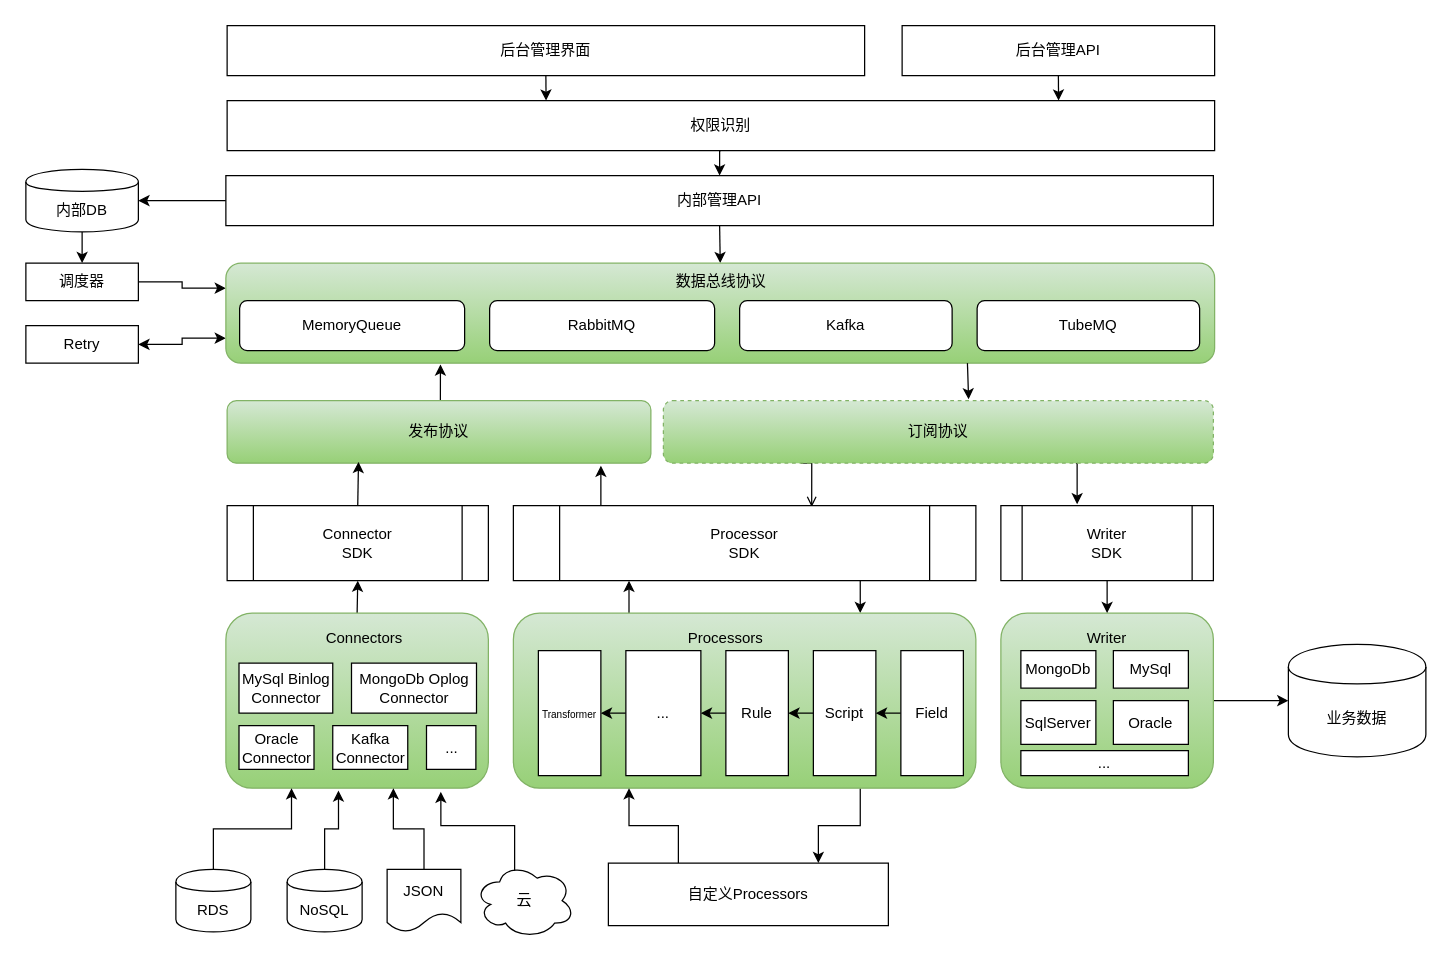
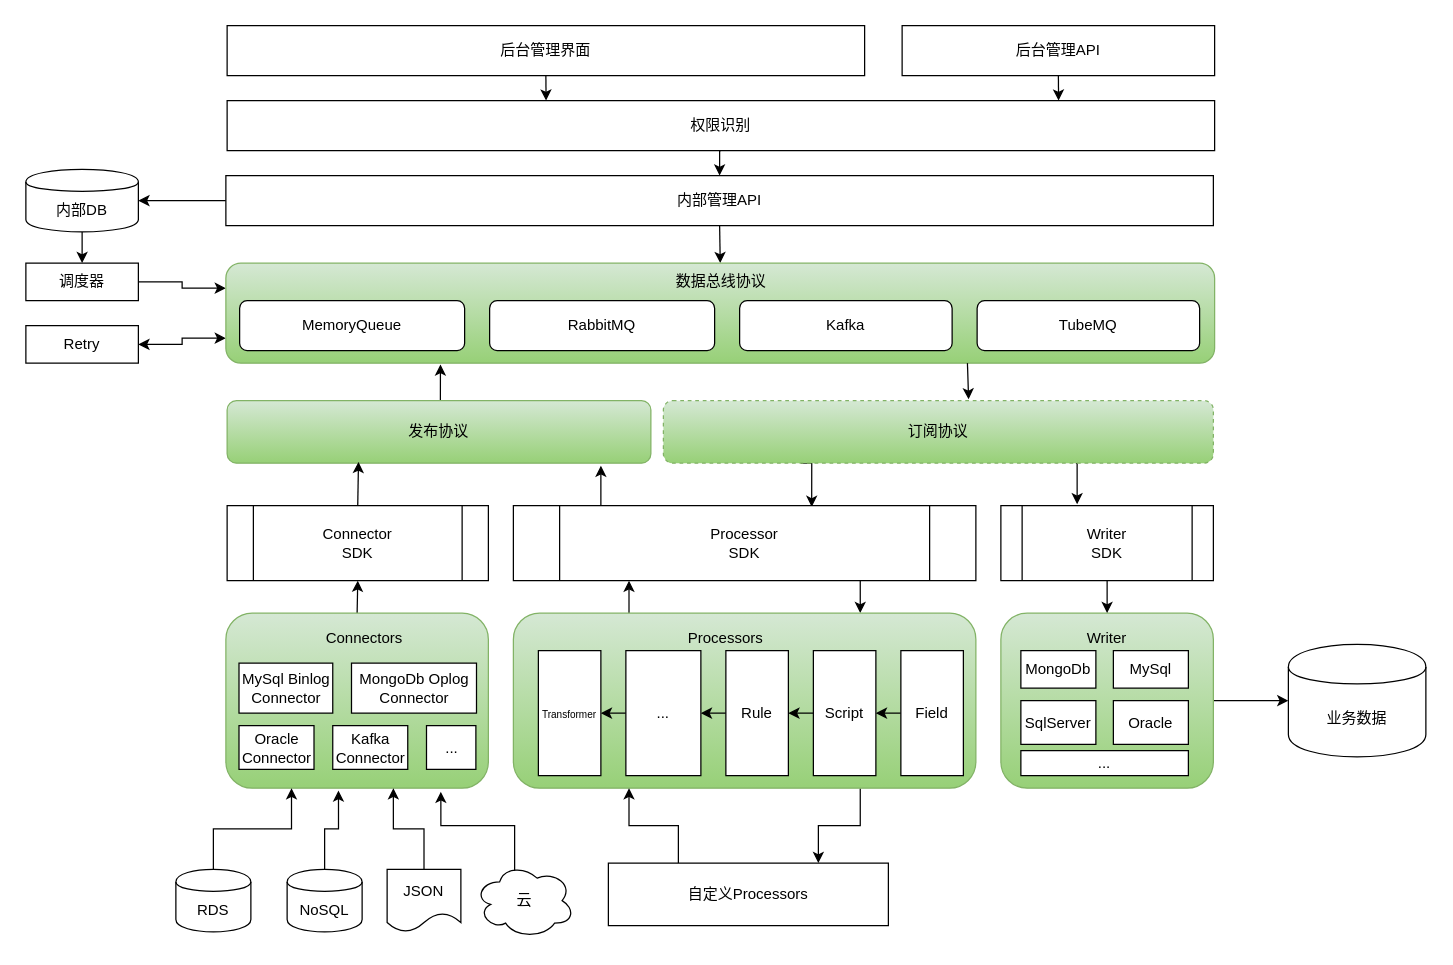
- <mxCell id="34" style="edgeStyle=orthogonalEdgeStyle;rounded=0;orthogonalLoop=1;jettySize=auto;html=1;exitX=0.25;exitY=1;exitDx=0;exitDy=0;entryX=0.645;entryY=0.017;entryDx=0;entryDy=0;entryPerimeter=0;startArrow=none;startFill=0;endArrow=open;" parent="1" source="36" target="41" edge="1"><mxGeometry relative="1" as="geometry" /></mxCell>
+ <mxCell id="34" style="edgeStyle=orthogonalEdgeStyle;rounded=0;orthogonalLoop=1;jettySize=auto;html=1;exitX=0.25;exitY=1;exitDx=0;exitDy=0;entryX=0.645;entryY=0.017;entryDx=0;entryDy=0;entryPerimeter=0;startArrow=none;startFill=0;" parent="1" source="36" target="41" edge="1"><mxGeometry relative="1" as="geometry" /></mxCell>
